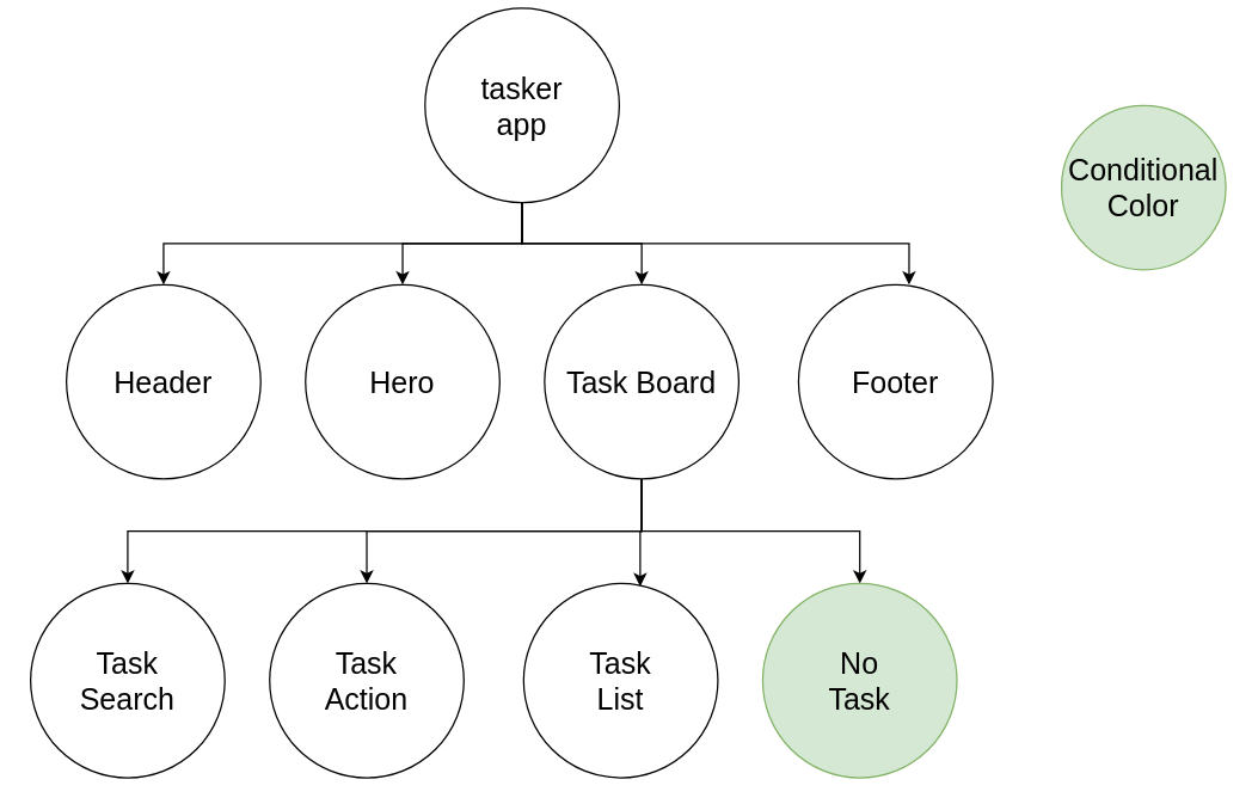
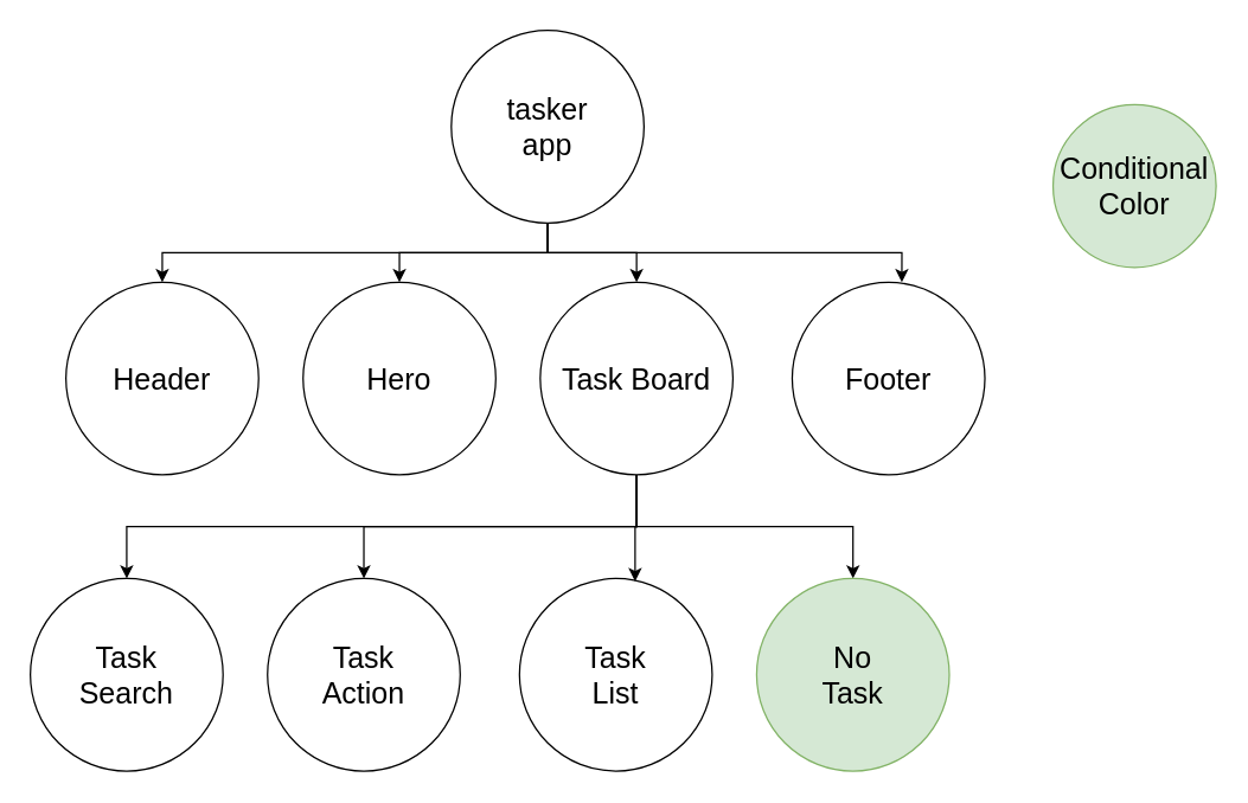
- <mxCell id="5" value="&lt;font style=&quot;font-size: 20px;&quot;&gt;tasker&lt;/font&gt;&lt;div style=&quot;font-size: 20px;&quot;&gt;&lt;font style=&quot;font-size: 20px;&quot;&gt;app&lt;/font&gt;&lt;/div&gt;" style="ellipse;whiteSpace=wrap;html=1;aspect=fixed;align=center;" vertex="1" parent="1"><mxGeometry x="284" y="5" width="130" height="130" as="geometry" /></mxCell>
+ <mxCell id="5" value="&lt;font style=&quot;font-size: 20px;&quot;&gt;tasker&lt;/font&gt;&lt;div style=&quot;font-size: 20px;&quot;&gt;&lt;font style=&quot;font-size: 20px;&quot;&gt;app&lt;/font&gt;&lt;/div&gt;" style="ellipse;whiteSpace=wrap;html=1;aspect=fixed;align=center;" vertex="1" parent="1"><mxGeometry x="304" y="20" width="130" height="130" as="geometry" /></mxCell>
